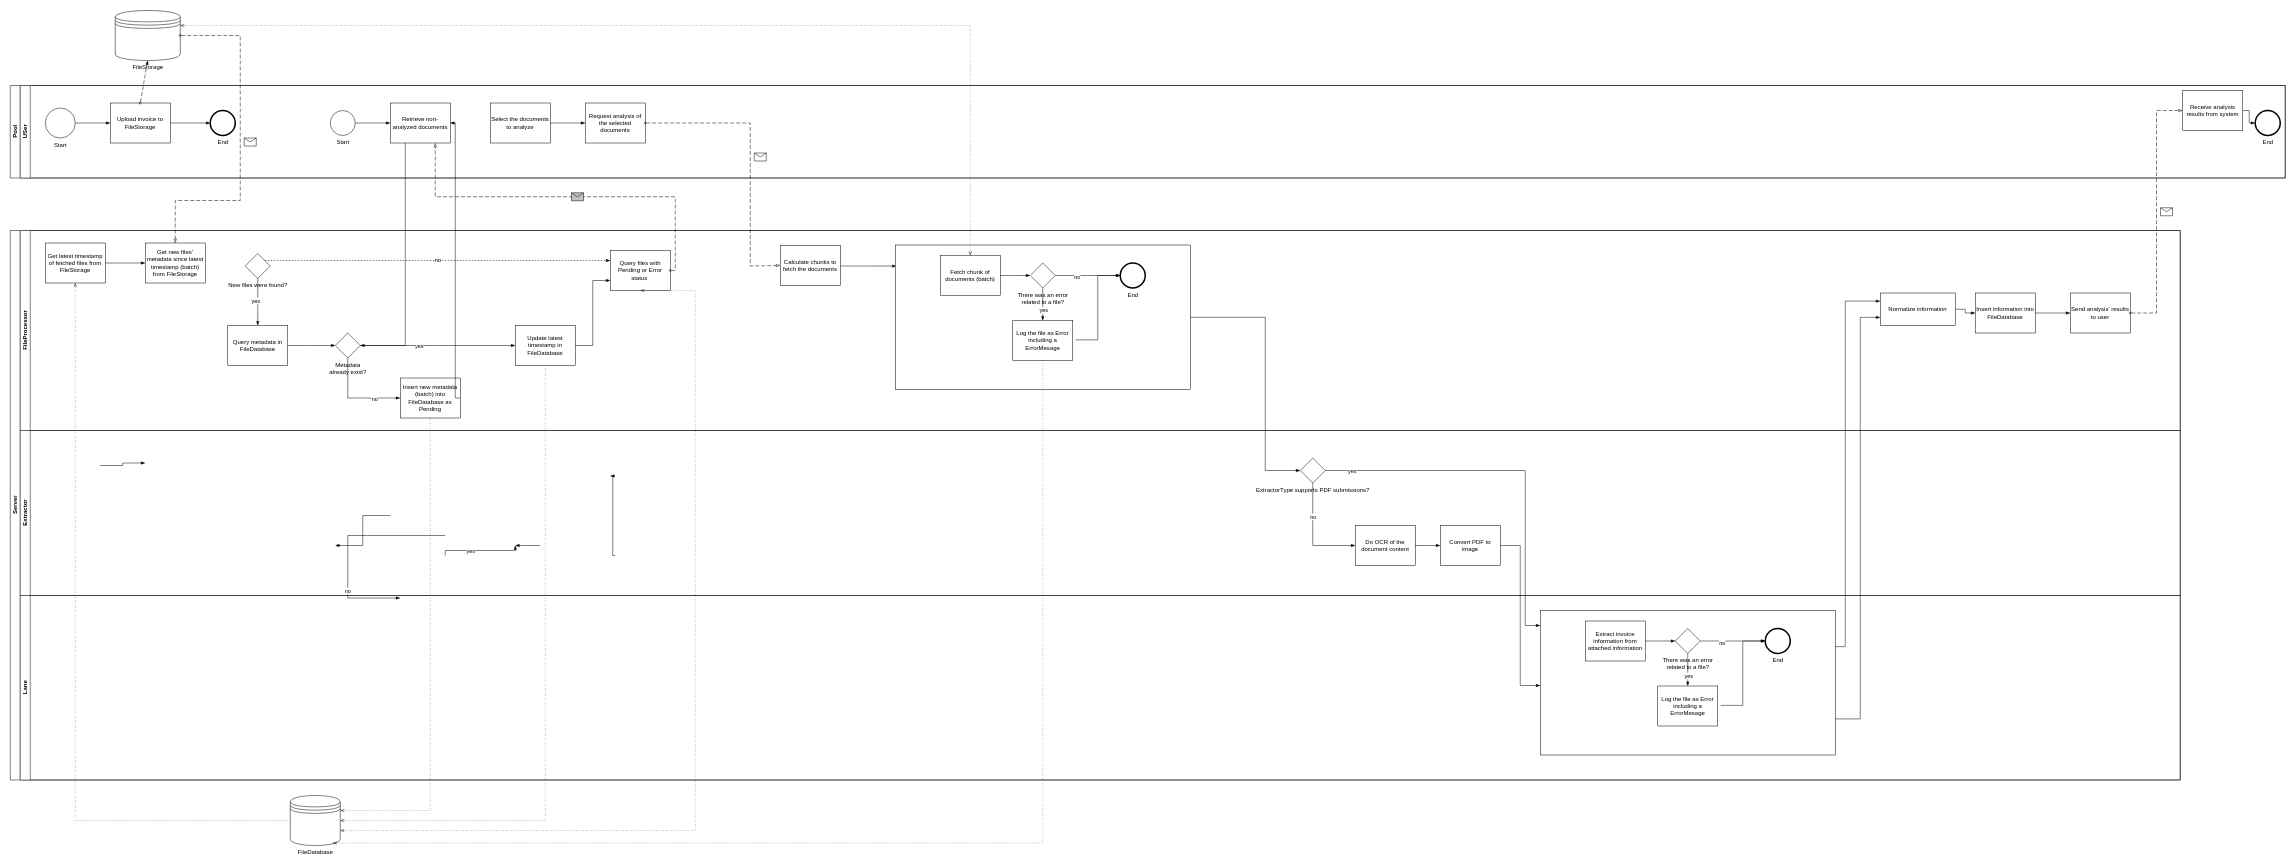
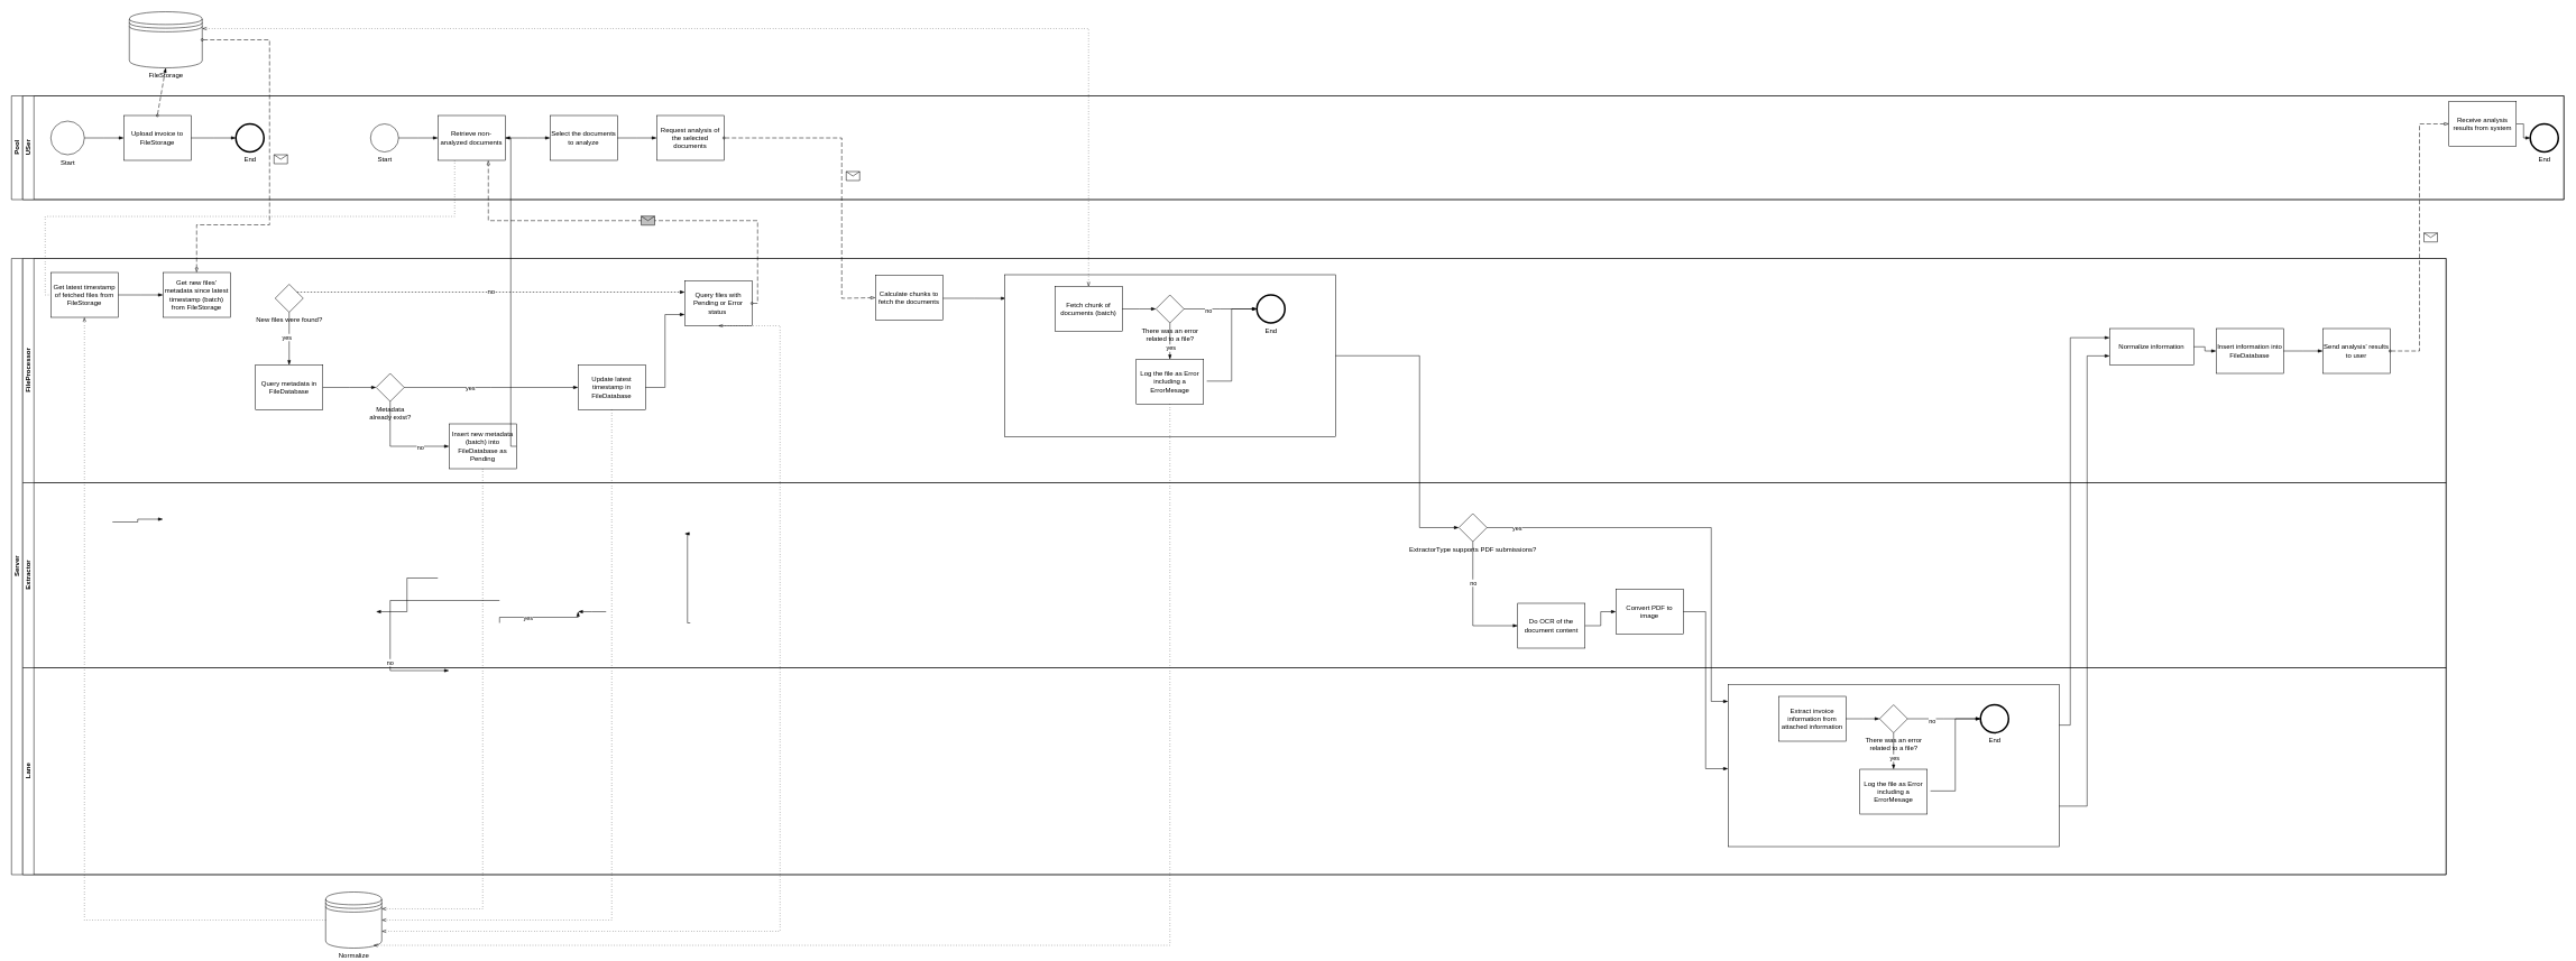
+ <mxCell id="95" value="" style="edgeStyle=orthogonalEdgeStyle;fontSize=12;html=1;endFill=0;startFill=0;endSize=6;startSize=6;dashed=1;dashPattern=1 4;endArrow=none;startArrow=none;rounded=0;exitX=0.25;exitY=1;exitDx=0;exitDy=0;exitPerimeter=0;entryX=0;entryY=0.5;entryDx=0;entryDy=0;entryPerimeter=0;" edge="1" parent="1" source="86" target="4"><mxGeometry width="160" relative="1" as="geometry"><mxPoint x="810" y="285" as="sourcePoint" /><mxPoint x="810" y="450" as="targetPoint" /><Array as="points"><mxPoint x="810" y="385" /><mxPoint x="80" y="385" /><mxPoint x="80" y="525" /></Array></mxGeometry></mxCell>
- <mxCell id="84" value="" style="edgeStyle=elbowEdgeStyle;fontSize=12;html=1;endArrow=blockThin;endFill=1;rounded=0;exitX=1;exitY=0.5;exitDx=0;exitDy=0;exitPerimeter=0;" edge="1" parent="75" source="86" target="9"><mxGeometry width="160" relative="1" as="geometry"><mxPoint x="860" y="75" as="sourcePoint" /><mxPoint x="970" y="130" as="targetPoint" /></mxGeometry></mxCell>
+ <mxCell id="84" value="" style="edgeStyle=elbowEdgeStyle;fontSize=12;html=1;endArrow=blockThin;endFill=1;rounded=0;exitX=1;exitY=0.5;exitDx=0;exitDy=0;exitPerimeter=0;entryX=0;entryY=0.5;entryDx=0;entryDy=0;entryPerimeter=0;" edge="1" parent="75" source="86" target="83"><mxGeometry width="160" relative="1" as="geometry"><mxPoint x="860" y="75" as="sourcePoint" /><mxPoint x="970" y="130" as="targetPoint" /></mxGeometry></mxCell>
- <mxCell id="51" value="Do OCR of the document content" style="points=[[0.25,0,0],[0.5,0,0],[0.75,0,0],[1,0.25,0],[1,0.5,0],[1,0.75,0],[0.75,1,0],[0.5,1,0],[0.25,1,0],[0,0.75,0],[0,0.5,0],[0,0.25,0]];shape=mxgraph.bpmn.task2;whiteSpace=wrap;rectStyle=rounded;size=10;html=1;container=1;expand=0;collapsible=0;taskMarker=abstract;" vertex="1" parent="41"><mxGeometry x="2670" y="190" width="120" height="80" as="geometry" /></mxCell>
+ <mxCell id="51" value="Do OCR of the document content" style="points=[[0.25,0,0],[0.5,0,0],[0.75,0,0],[1,0.25,0],[1,0.5,0],[1,0.75,0],[0.75,1,0],[0.5,1,0],[0.25,1,0],[0,0.75,0],[0,0.5,0],[0,0.25,0]];shape=mxgraph.bpmn.task2;whiteSpace=wrap;rectStyle=rounded;size=10;html=1;container=1;expand=0;collapsible=0;taskMarker=abstract;" vertex="1" parent="41"><mxGeometry x="2665" y="215" width="120" height="80" as="geometry" /></mxCell>
- <mxCell id="101" value="FileDatabase" style="shape=datastore;html=1;labelPosition=center;verticalLabelPosition=bottom;align=center;verticalAlign=top;" parent="1" vertex="1"><mxGeometry x="580" y="1590" width="100" height="100" as="geometry" /></mxCell>
+ <mxCell id="101" value="Normalize" style="shape=datastore;html=1;labelPosition=center;verticalLabelPosition=bottom;align=center;verticalAlign=top;" parent="1" vertex="1"><mxGeometry x="580" y="1590" width="100" height="100" as="geometry" /></mxCell>
